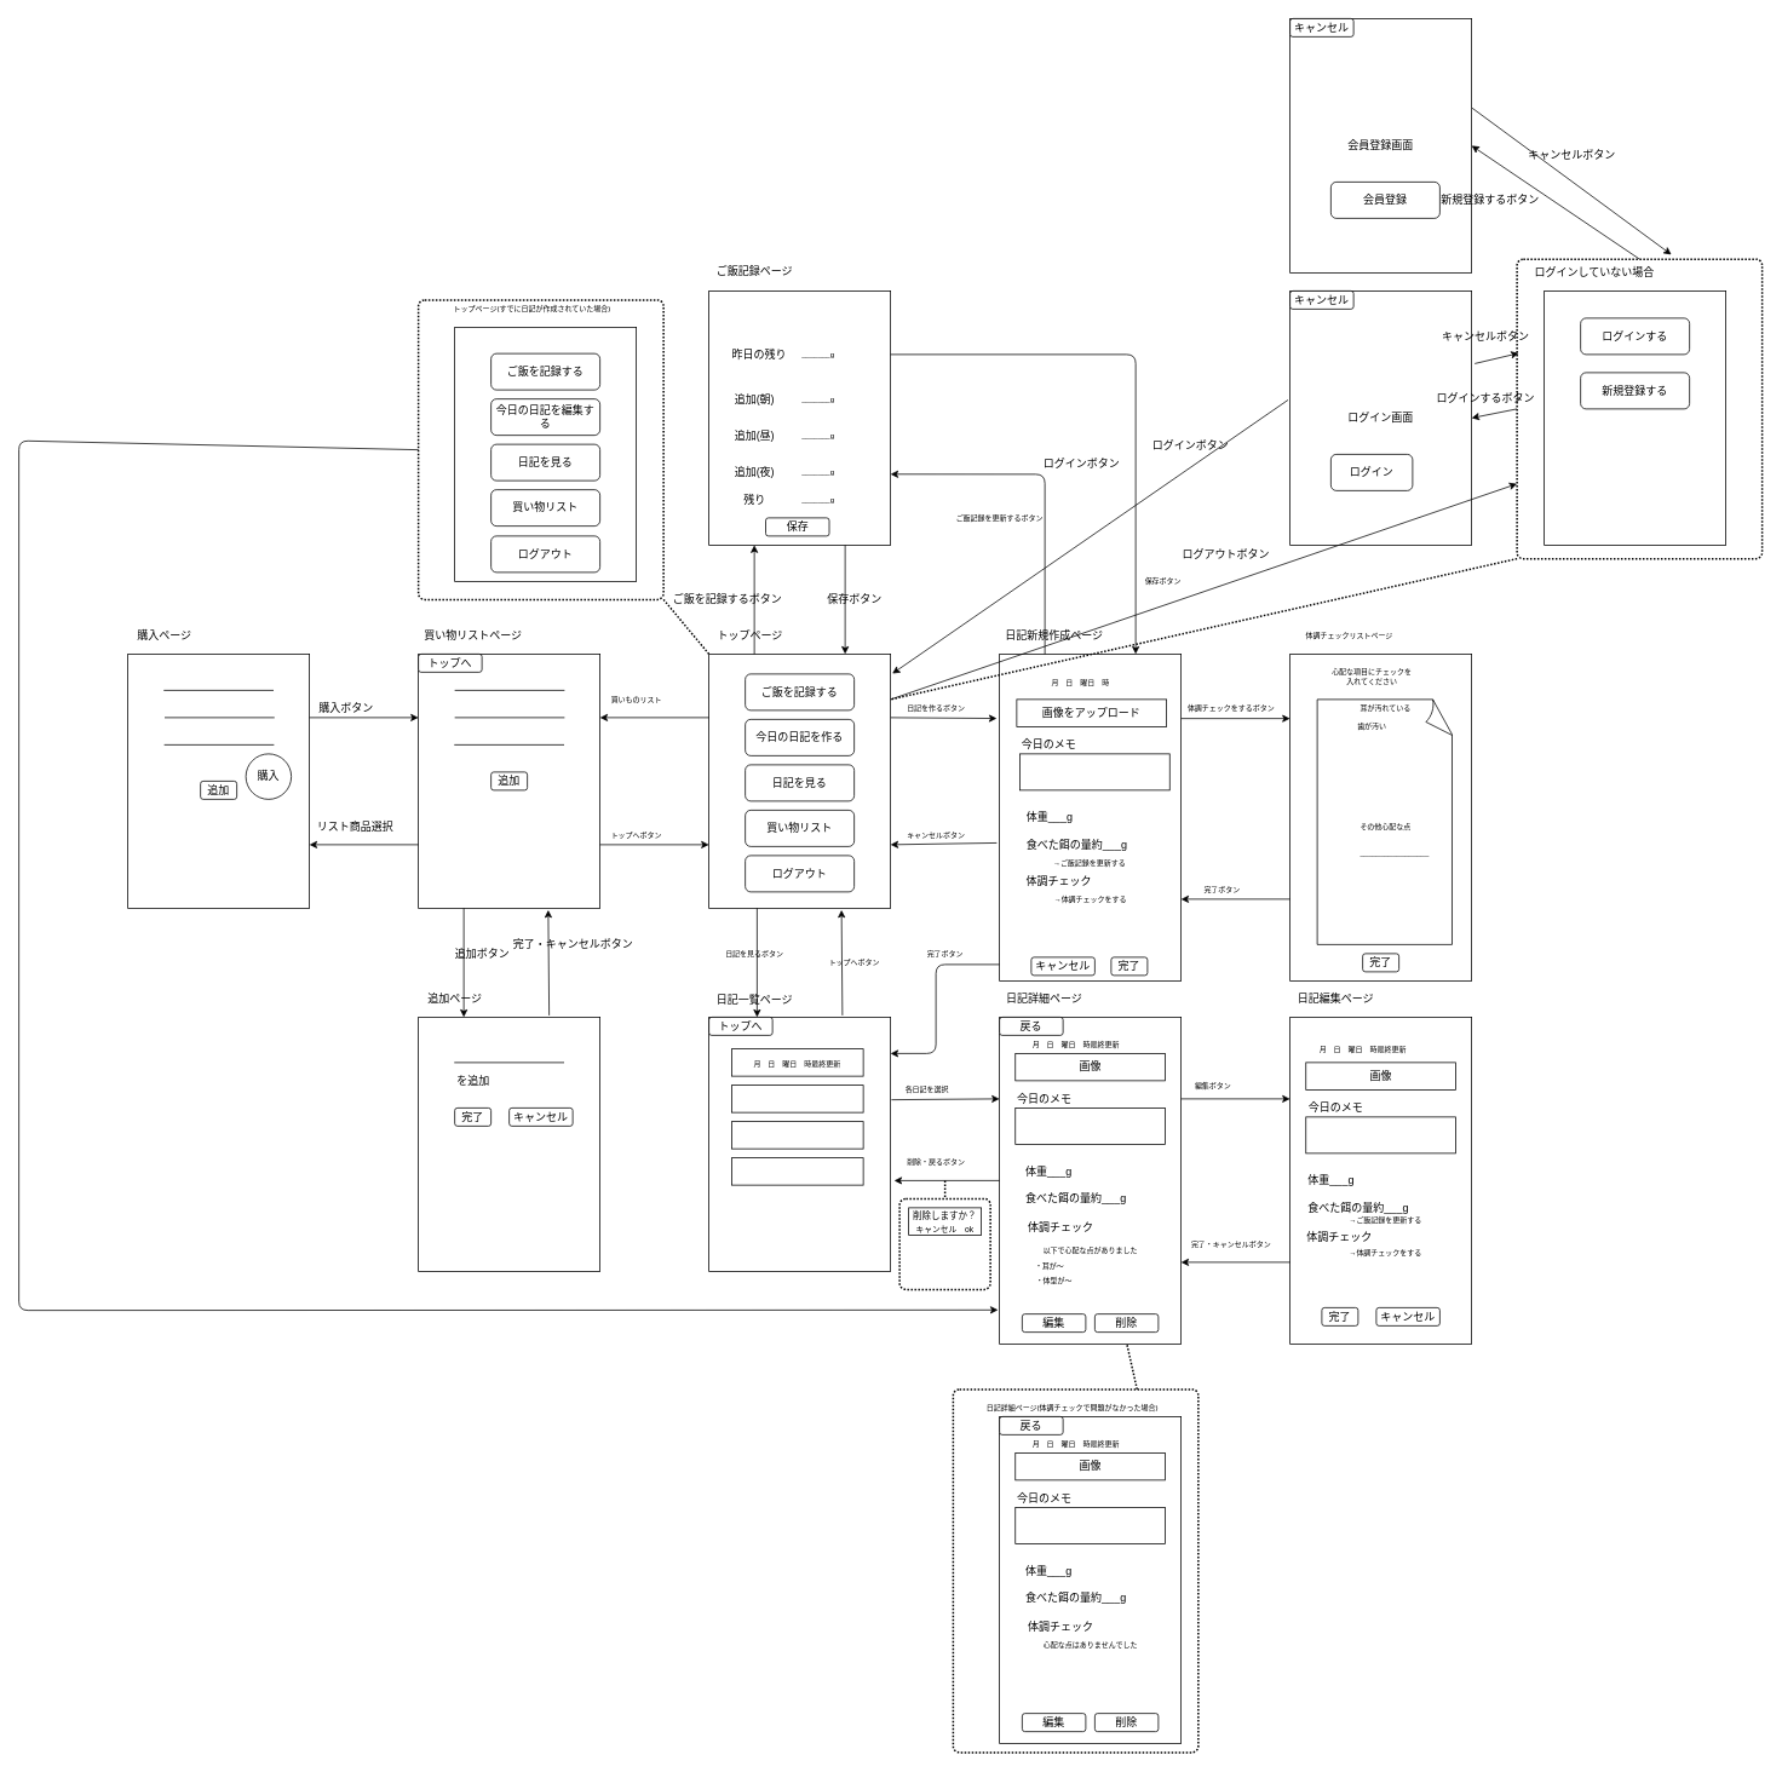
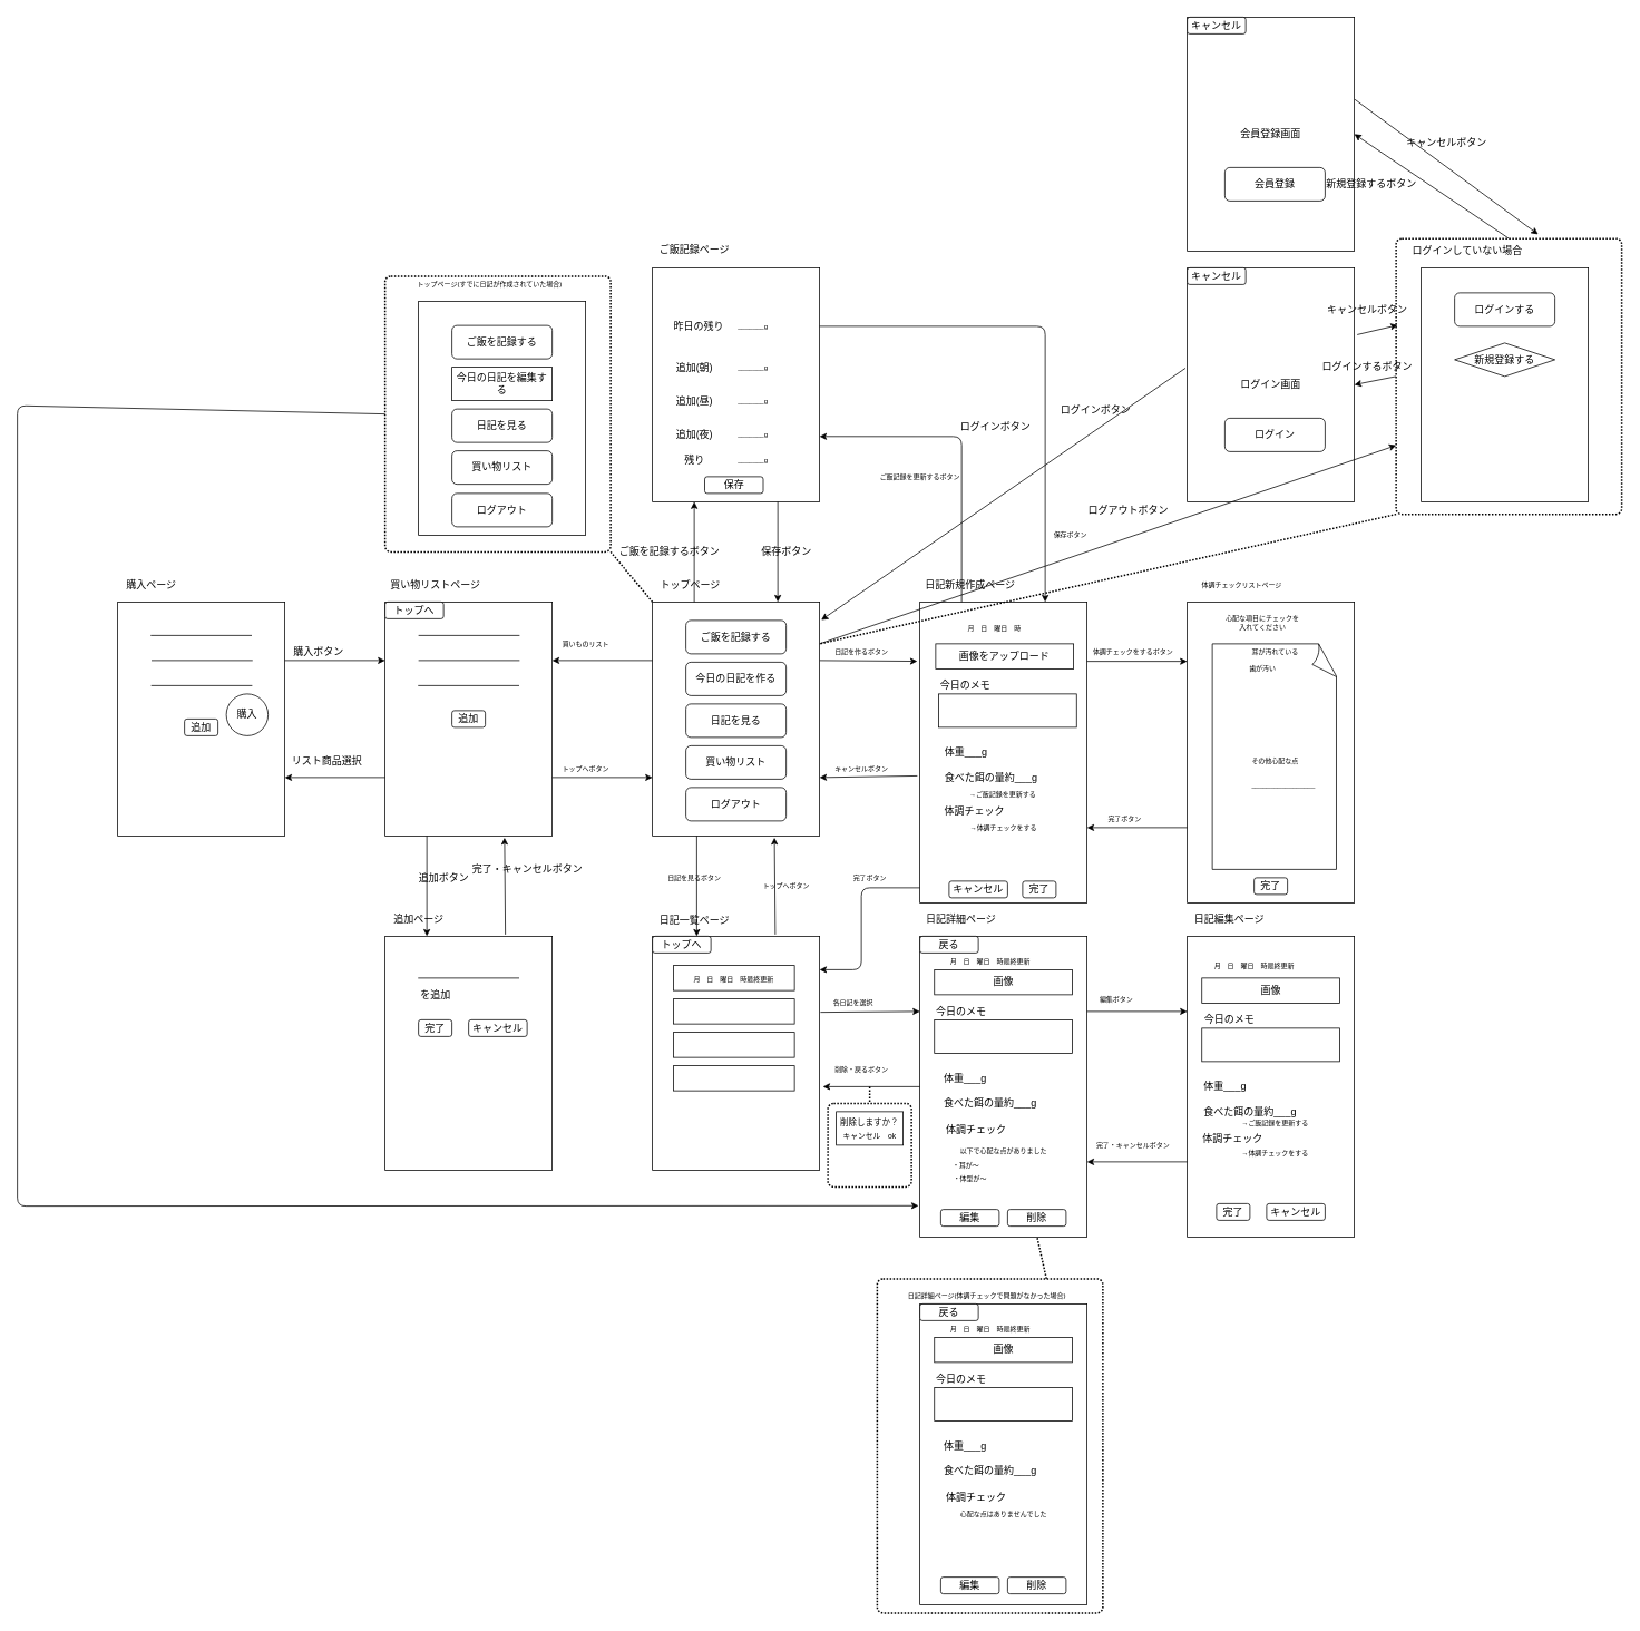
- <mxCell id="111" value="&lt;font style=&quot;vertical-align: inherit&quot;&gt;&lt;font style=&quot;vertical-align: inherit&quot;&gt;新規登録する&lt;/font&gt;&lt;/font&gt;" style="rounded=1;whiteSpace=wrap;html=1;" parent="1" vertex="1"><mxGeometry x="1740" y="410" width="120" height="40" as="geometry" /></mxCell>
+ <mxCell id="111" value="&lt;font style=&quot;vertical-align: inherit&quot;&gt;&lt;font style=&quot;vertical-align: inherit&quot;&gt;新規登録する&lt;/font&gt;&lt;/font&gt;" style="rhombus;whiteSpace=wrap;html=1;" parent="1" vertex="1"><mxGeometry x="1740" y="410" width="120" height="40" as="geometry" /></mxCell>
- <mxCell id="135" value="&lt;font style=&quot;vertical-align: inherit&quot;&gt;&lt;font style=&quot;vertical-align: inherit&quot;&gt;今日の日記を編集する&lt;br&gt;&lt;/font&gt;&lt;/font&gt;" style="rounded=1;whiteSpace=wrap;html=1;" parent="116" vertex="1"><mxGeometry x="540" y="439" width="120" height="40" as="geometry" /></mxCell>
+ <mxCell id="135" value="&lt;font style=&quot;vertical-align: inherit&quot;&gt;&lt;font style=&quot;vertical-align: inherit&quot;&gt;今日の日記を編集する&lt;br&gt;&lt;/font&gt;&lt;/font&gt;" style="whiteSpace=wrap;html=1;rounded=0;" parent="116" vertex="1"><mxGeometry x="540" y="439" width="120" height="40" as="geometry" /></mxCell>
- <mxCell id="112" value="&lt;font style=&quot;vertical-align: inherit&quot;&gt;&lt;font style=&quot;vertical-align: inherit&quot;&gt;ログイン&lt;/font&gt;&lt;/font&gt;" style="rounded=1;whiteSpace=wrap;html=1;" parent="1" vertex="1"><mxGeometry x="1465" y="500" width="90" height="40" as="geometry" /></mxCell>
+ <mxCell id="112" value="&lt;font style=&quot;vertical-align: inherit&quot;&gt;&lt;font style=&quot;vertical-align: inherit&quot;&gt;ログイン&lt;/font&gt;&lt;/font&gt;" style="rounded=1;whiteSpace=wrap;html=1;" parent="1" vertex="1"><mxGeometry x="1465" y="500" width="120" height="40" as="geometry" /></mxCell>
- <mxCell id="143" value="&lt;font&gt;&lt;font size=&quot;1&quot;&gt;削除しますか？&lt;/font&gt;&lt;br&gt;&lt;font style=&quot;font-size: 9px&quot;&gt;キャンセル&lt;/font&gt;&lt;font style=&quot;font-size: 9px&quot;&gt;　ok&lt;/font&gt;&lt;br&gt;&lt;/font&gt;" style="rounded=0;whiteSpace=wrap;html=1;" parent="116" vertex="1"><mxGeometry x="1000" y="1330" width="80" height="30" as="geometry" /></mxCell>
+ <mxCell id="143" value="&lt;font&gt;&lt;font size=&quot;1&quot;&gt;削除しますか？&lt;/font&gt;&lt;br&gt;&lt;font style=&quot;font-size: 9px&quot;&gt;キャンセル&lt;/font&gt;&lt;font style=&quot;font-size: 9px&quot;&gt;　ok&lt;/font&gt;&lt;br&gt;&lt;/font&gt;" style="rounded=0;whiteSpace=wrap;html=1;" parent="116" vertex="1"><mxGeometry x="1000" y="1330" width="80" height="40" as="geometry" /></mxCell>
